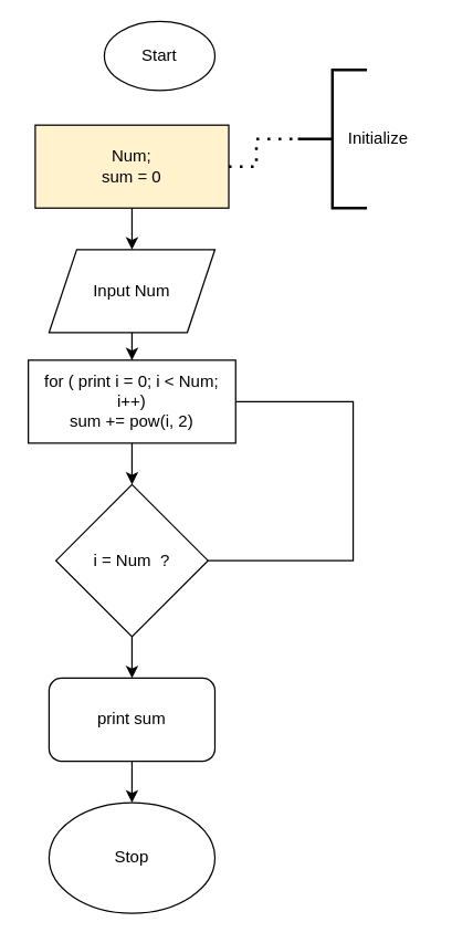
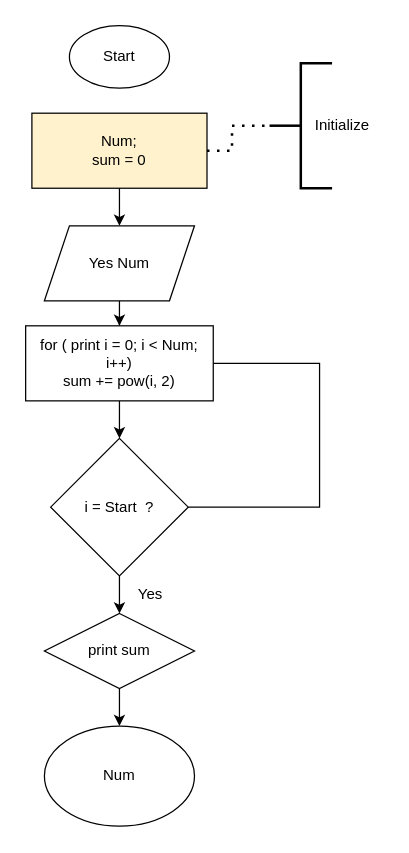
- <mxCell id="2" value="Start" style="ellipse;whiteSpace=wrap;html=1;" vertex="1" parent="1"><mxGeometry x="75" y="15" width="80" height="50" as="geometry" /></mxCell>
+ <mxCell id="2" value="Start" style="ellipse;whiteSpace=wrap;html=1;" vertex="1" parent="1"><mxGeometry x="55" width="80" height="50" as="geometry" y="20" /></mxCell>
- <mxCell id="8" value="Input Num" style="shape=parallelogram;perimeter=parallelogramPerimeter;whiteSpace=wrap;html=1;fixedSize=1;" vertex="1" parent="1"><mxGeometry x="35" y="180" width="120" height="60" as="geometry" /></mxCell>
+ <mxCell id="8" value="Yes Num" style="shape=parallelogram;perimeter=parallelogramPerimeter;whiteSpace=wrap;html=1;fixedSize=1;" vertex="1" parent="1"><mxGeometry x="35" y="180" width="120" height="60" as="geometry" /></mxCell>
- <mxCell id="12" value="i = Num&amp;nbsp; ?" style="rhombus;whiteSpace=wrap;html=1;" vertex="1" parent="1"><mxGeometry x="40" y="350" width="110" height="110" as="geometry" /></mxCell>
+ <mxCell id="12" value="i = Start&amp;nbsp; ?" style="rhombus;whiteSpace=wrap;html=1;" vertex="1" parent="1"><mxGeometry x="40" y="350" width="110" height="110" as="geometry" /></mxCell>
+ <mxCell id="16" value="Yes" style="text;html=1;strokeColor=none;fillColor=none;align=center;verticalAlign=middle;whiteSpace=wrap;rounded=0;" vertex="1" parent="1"><mxGeometry x="90" y="460" width="60" height="30" as="geometry" /></mxCell>
- <mxCell id="14" value="print sum" style="rounded=1;whiteSpace=wrap;html=1;" vertex="1" parent="1"><mxGeometry x="35" y="490" width="120" height="60" as="geometry" /></mxCell>
+ <mxCell id="14" value="print sum" style="rhombus;whiteSpace=wrap;html=1;" vertex="1" parent="1"><mxGeometry x="35" y="490" width="120" height="60" as="geometry" /></mxCell>
- <mxCell id="17" value="Stop" style="ellipse;whiteSpace=wrap;html=1;" vertex="1" parent="1"><mxGeometry x="35" y="580" width="120" height="80" as="geometry" /></mxCell>
+ <mxCell id="17" value="Num" style="ellipse;whiteSpace=wrap;html=1;" vertex="1" parent="1"><mxGeometry x="35" y="580" width="120" height="80" as="geometry" /></mxCell>
